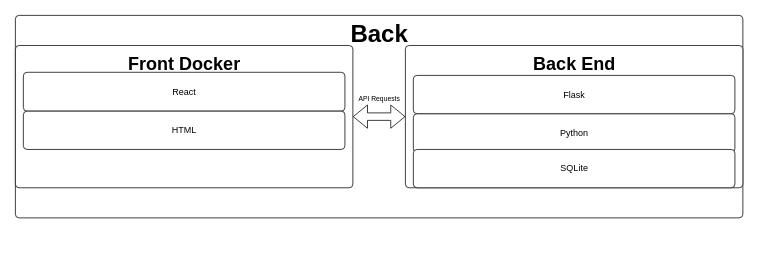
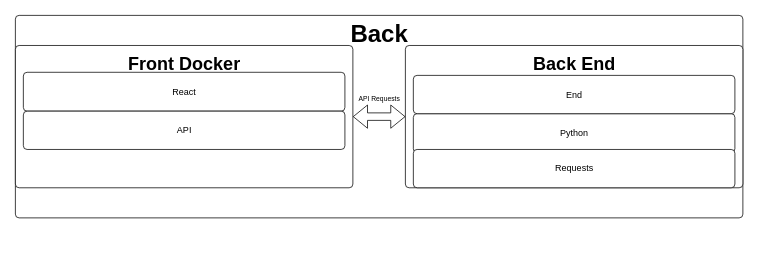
- <mxCell id="15" value="Flask" style="rounded=1;absoluteArcSize=1;html=1;arcSize=10;whiteSpace=wrap;points=[];strokeColor=inherit;fillColor=inherit;" vertex="1" parent="12"><mxGeometry x="10.62" y="39.873" width="428.75" height="51.087" as="geometry" /></mxCell>
+ <mxCell id="15" value="End" style="rounded=1;absoluteArcSize=1;html=1;arcSize=10;whiteSpace=wrap;points=[];strokeColor=inherit;fillColor=inherit;" vertex="1" parent="12"><mxGeometry x="10.62" y="39.873" width="428.75" height="51.087" as="geometry" /></mxCell>
- <mxCell id="10" value="HTML" style="rounded=1;absoluteArcSize=1;html=1;arcSize=10;whiteSpace=wrap;points=[];strokeColor=inherit;fillColor=inherit;" vertex="1" parent="7"><mxGeometry x="10.63" y="87.573" width="428.75" height="51.087" as="geometry" /></mxCell>
+ <mxCell id="10" value="API" style="rounded=1;absoluteArcSize=1;html=1;arcSize=10;whiteSpace=wrap;points=[];strokeColor=inherit;fillColor=inherit;" vertex="1" parent="7"><mxGeometry x="10.63" y="87.573" width="428.75" height="51.087" as="geometry" /></mxCell>
- <mxCell id="16" value="SQLite" style="rounded=1;absoluteArcSize=1;html=1;arcSize=10;whiteSpace=wrap;points=[];strokeColor=inherit;fillColor=inherit;" vertex="1" parent="12"><mxGeometry x="10.63" y="138.66" width="428.75" height="51.087" as="geometry" /></mxCell>
+ <mxCell id="16" value="Requests" style="rounded=1;absoluteArcSize=1;html=1;arcSize=10;whiteSpace=wrap;points=[];strokeColor=inherit;fillColor=inherit;" vertex="1" parent="12"><mxGeometry x="10.63" y="138.66" width="428.75" height="51.087" as="geometry" /></mxCell>
